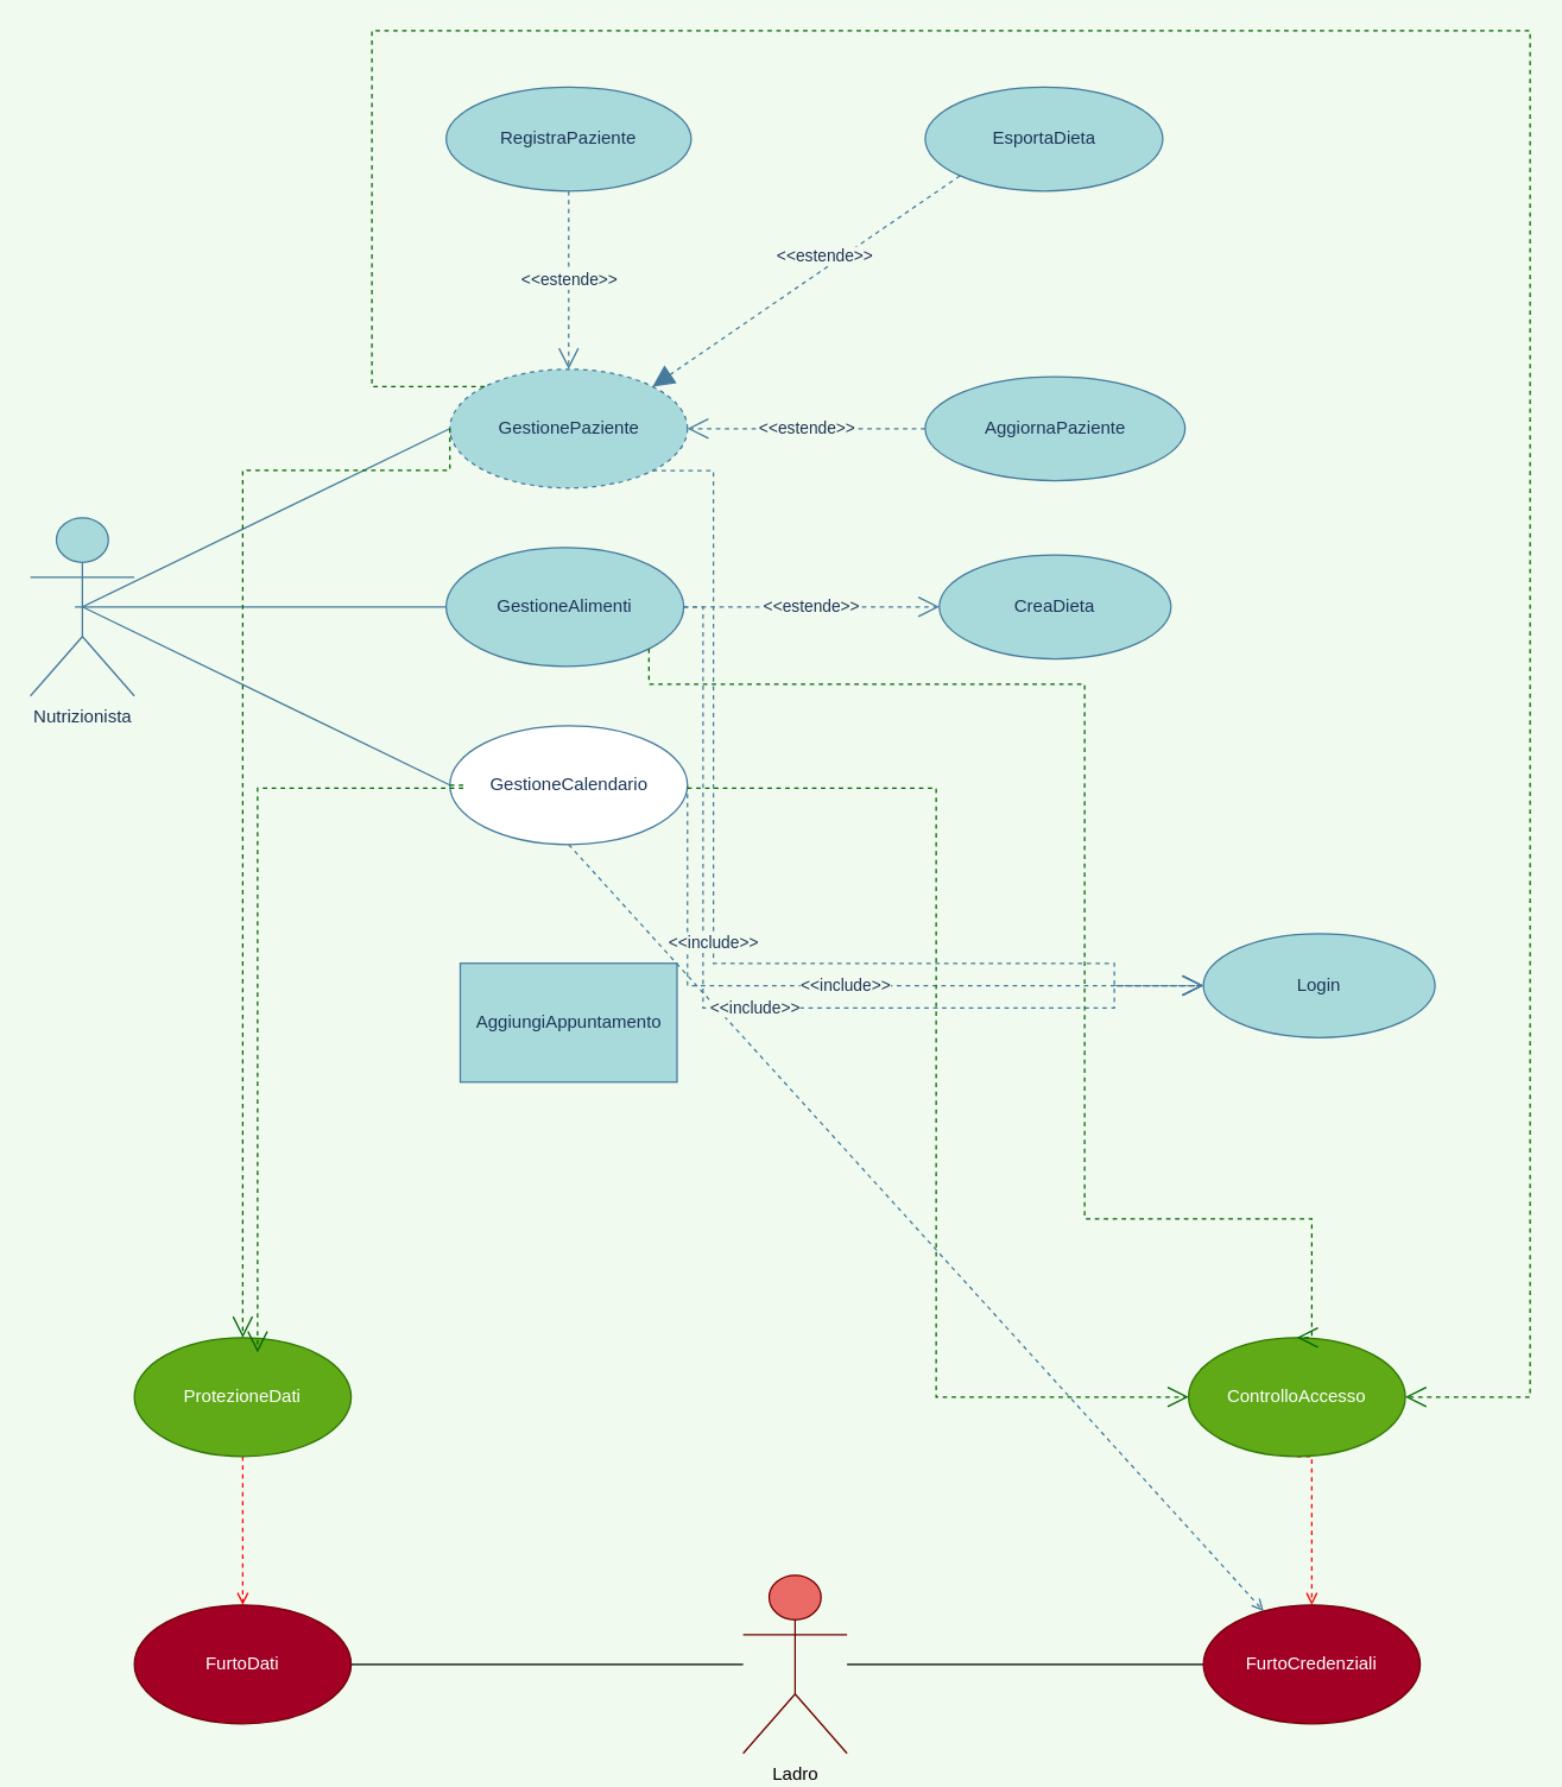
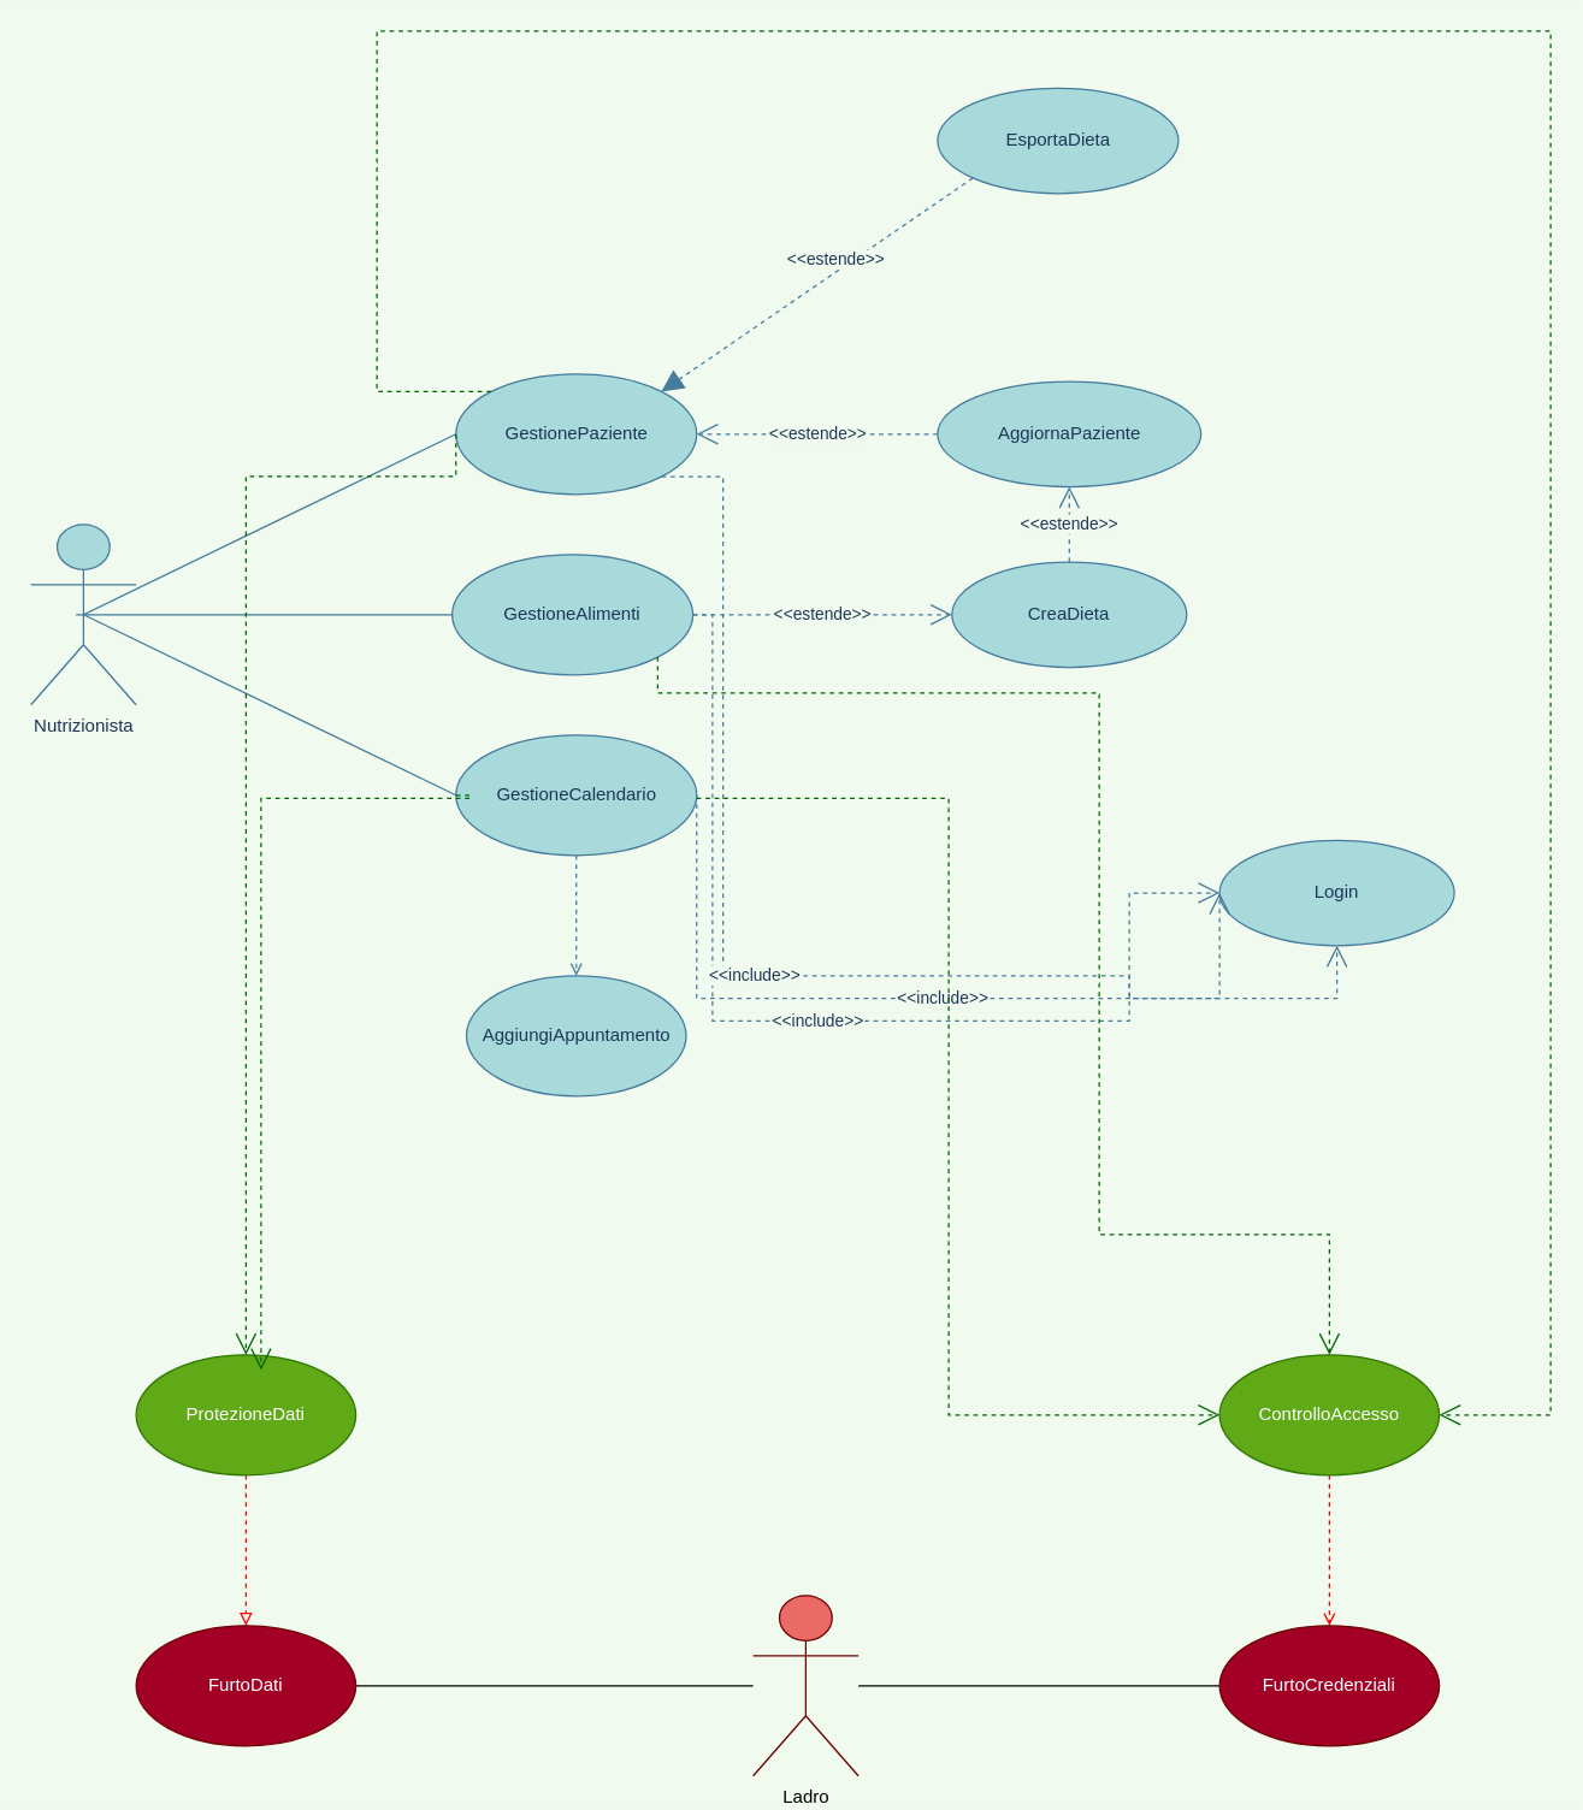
- <mxCell id="5" value="RegistraPaziente" style="ellipse;whiteSpace=wrap;html=1;fillColor=#A8DADC;fontColor=#1D3557;strokeColor=#457B9D;" parent="1" vertex="1"><mxGeometry x="300" y="58" width="165" height="70" as="geometry" /></mxCell>
- <mxCell id="12" value="&amp;lt;&amp;lt;estende&amp;gt;&amp;gt;" style="endArrow=open;endSize=12;dashed=1;html=1;rounded=0;fontFamily=Helvetica;exitX=0.5;exitY=1;exitDx=0;exitDy=0;entryX=0.5;entryY=0;entryDx=0;entryDy=0;labelBackgroundColor=#F1FAEE;strokeColor=#457B9D;fontColor=#1D3557;" parent="1" source="5" target="9" edge="1"><mxGeometry width="160" relative="1" as="geometry"><mxPoint x="559.5" y="268" as="sourcePoint" /><mxPoint x="384.64" y="248" as="targetPoint" /></mxGeometry></mxCell>
- <mxCell id="9" value="GestionePaziente&lt;br&gt;" style="ellipse;whiteSpace=wrap;html=1;fillColor=#A8DADC;fontColor=#1D3557;strokeColor=#457B9D;dashed=1;" parent="1" vertex="1"><mxGeometry x="302.5" y="248" width="160" height="80" as="geometry" /></mxCell>
+ <mxCell id="9" value="GestionePaziente&lt;br&gt;" style="ellipse;whiteSpace=wrap;html=1;fillColor=#A8DADC;fontColor=#1D3557;strokeColor=#457B9D;" parent="1" vertex="1"><mxGeometry x="302.5" y="248" width="160" height="80" as="geometry" /></mxCell>
+ <mxCell id="14" value="&amp;lt;&amp;lt;estende&amp;gt;&amp;gt;" style="endArrow=open;endSize=12;dashed=1;html=1;rounded=0;fontFamily=Helvetica;entryX=0.5;entryY=1;entryDx=0;entryDy=0;exitX=0.5;exitY=0;exitDx=0;exitDy=0;labelBackgroundColor=#F1FAEE;strokeColor=#457B9D;fontColor=#1D3557;" parent="1" source="4" target="7" edge="1"><mxGeometry width="160" relative="1" as="geometry"><mxPoint x="409.5" y="148" as="sourcePoint" /><mxPoint x="409.5" y="258" as="targetPoint" /></mxGeometry></mxCell>
- <mxCell id="3" value="GestioneCalendario&lt;br&gt;" style="ellipse;whiteSpace=wrap;html=1;fillColor=#ffffff;fontColor=#1D3557;strokeColor=#457B9D;" parent="1" vertex="1"><mxGeometry x="302.5" y="488" width="160" height="80" as="geometry" /></mxCell>
+ <mxCell id="3" value="GestioneCalendario&lt;br&gt;" style="ellipse;whiteSpace=wrap;html=1;fillColor=#A8DADC;fontColor=#1D3557;strokeColor=#457B9D;" parent="1" vertex="1"><mxGeometry x="302.5" y="488" width="160" height="80" as="geometry" /></mxCell>
- <mxCell id="20" value="Login" style="ellipse;whiteSpace=wrap;html=1;fillColor=#A8DADC;fontColor=#1D3557;strokeColor=#457B9D;" parent="1" vertex="1"><mxGeometry x="810" y="628" width="156" height="70" as="geometry" /></mxCell>
+ <mxCell id="20" value="Login" style="ellipse;whiteSpace=wrap;html=1;fillColor=#A8DADC;fontColor=#1D3557;strokeColor=#457B9D;" parent="1" vertex="1"><mxGeometry x="810" y="558" width="156" height="70" as="geometry" /></mxCell>
- <mxCell id="10" value="AggiungiAppuntamento&lt;br&gt;" style="whiteSpace=wrap;html=1;fillColor=#A8DADC;fontColor=#1D3557;strokeColor=#457B9D;rounded=0;" parent="1" vertex="1"><mxGeometry x="309.5" y="648" width="146" height="80" as="geometry" /></mxCell>
+ <mxCell id="10" value="AggiungiAppuntamento&lt;br&gt;" style="ellipse;whiteSpace=wrap;html=1;fillColor=#A8DADC;fontColor=#1D3557;strokeColor=#457B9D;" parent="1" vertex="1"><mxGeometry x="309.5" y="648" width="146" height="80" as="geometry" /></mxCell>
- <mxCell id="11" value="" style="endArrow=open;html=1;dashed=1; rounded=0;exitX=0.5;exitY=1;exitDx=0;exitDy=0;labelBackgroundColor=#F1FAEE;strokeColor=#457B9D;fontColor=#1D3557;endFill=0;" parent="1" source="3" target="34" edge="1"><mxGeometry width="50" height="50" relative="1" as="geometry"><mxPoint x="369.5" y="648" as="sourcePoint" /><mxPoint x="839.5" y="548" as="targetPoint" /></mxGeometry></mxCell>
+ <mxCell id="11" value="" style="endArrow=open;html=1;dashed=1; rounded=0;exitX=0.5;exitY=1;exitDx=0;exitDy=0;entryX=0.5;entryY=0;entryDx=0;entryDy=0;labelBackgroundColor=#F1FAEE;strokeColor=#457B9D;fontColor=#1D3557;endFill=0;" parent="1" source="3" target="10" edge="1"><mxGeometry width="50" height="50" relative="1" as="geometry"><mxPoint x="369.5" y="648" as="sourcePoint" /><mxPoint x="839.5" y="548" as="targetPoint" /></mxGeometry></mxCell>
- <mxCell id="30" value="ControlloAccesso" style="ellipse;whiteSpace=wrap;html=1;fillColor=#60a917;fontColor=#ffffff;strokeColor=#2D7600;" parent="1" vertex="1"><mxGeometry x="800" y="900" width="146" height="80" as="geometry" /></mxCell>
+ <mxCell id="30" value="ControlloAccesso" style="ellipse;whiteSpace=wrap;html=1;fillColor=#60a917;fontColor=#ffffff;strokeColor=#2D7600;" parent="1" vertex="1"><mxGeometry x="810" y="900" width="146" height="80" as="geometry" /></mxCell>
- <mxCell id="27" style="edgeStyle=orthogonalEdgeStyle;rounded=0;sketch=0;orthogonalLoop=1;jettySize=auto;html=1;fontColor=#000000;strokeColor=#FF0000;fillColor=#a20025;dashed=1;endArrow=open;endFill=0;" parent="1" source="28" target="33" edge="1"><mxGeometry relative="1" as="geometry" /></mxCell>
+ <mxCell id="27" style="edgeStyle=orthogonalEdgeStyle;rounded=0;sketch=0;orthogonalLoop=1;jettySize=auto;html=1;fontColor=#000000;strokeColor=#FF0000;fillColor=#a20025;dashed=1;endArrow=block;endFill=0;" parent="1" source="28" target="33" edge="1"><mxGeometry relative="1" as="geometry" /></mxCell>
